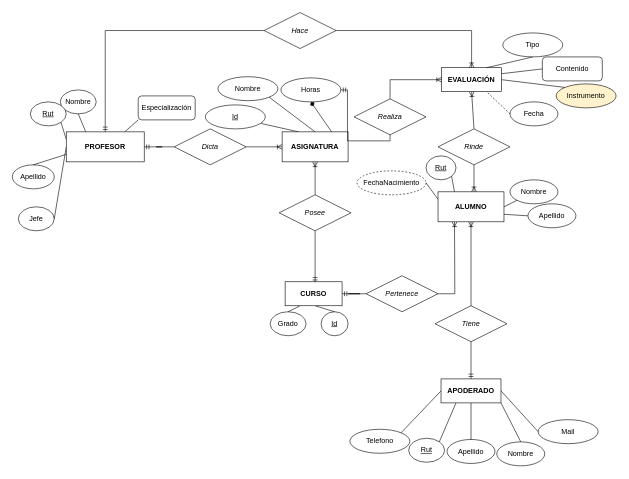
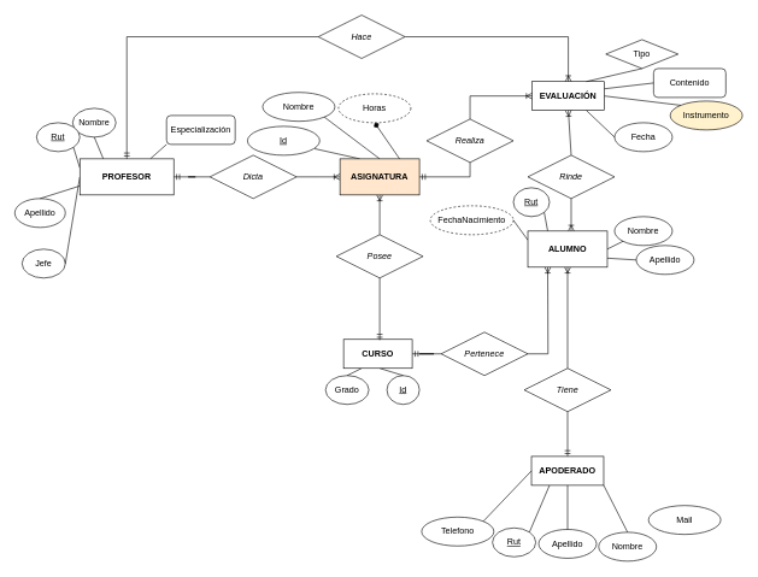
- <mxCell id="62" value="Tipo" style="ellipse;whiteSpace=wrap;html=1;align=center;" parent="1" vertex="1"><mxGeometry x="838" y="54" width="100" height="40" as="geometry" /></mxCell>
+ <mxCell id="62" value="Tipo" style="rhombus;whiteSpace=wrap;html=1;align=center;" parent="1" vertex="1"><mxGeometry x="838" y="54" width="100" height="40" as="geometry" /></mxCell>
- <mxCell id="52" value="Horas" style="ellipse;whiteSpace=wrap;html=1;align=center;" parent="1" vertex="1"><mxGeometry x="468" y="129" width="100" height="40" as="geometry" /></mxCell>
+ <mxCell id="52" value="Horas" style="ellipse;whiteSpace=wrap;html=1;align=center;dashed=1;" parent="1" vertex="1"><mxGeometry x="468" y="129" width="100" height="40" as="geometry" /></mxCell>
- <mxCell id="51" value="" style="endArrow=none;html=1;rounded=0;entryX=0.75;entryY=1;entryDx=0;entryDy=0;exitX=0;exitY=0.5;exitDx=0;exitDy=0;dashed=1;" parent="1" source="50" target="49" edge="1"><mxGeometry relative="1" as="geometry"><mxPoint x="932" y="161" as="sourcePoint" /><mxPoint x="1110" y="639" as="targetPoint" /><Array as="points" /></mxGeometry></mxCell>
+ <mxCell id="51" value="" style="endArrow=none;html=1;rounded=0;entryX=0.75;entryY=1;entryDx=0;entryDy=0;exitX=0;exitY=0.5;exitDx=0;exitDy=0;" parent="1" source="50" target="49" edge="1"><mxGeometry relative="1" as="geometry"><mxPoint x="932" y="161" as="sourcePoint" /><mxPoint x="1110" y="639" as="targetPoint" /><Array as="points" /></mxGeometry></mxCell>
- <mxCell id="70" value="" style="edgeStyle=orthogonalEdgeStyle;fontSize=12;html=1;endArrow=ERmandOne;rounded=0;exitX=0.5;exitY=1;exitDx=0;exitDy=0;" edge="1" parent="1" source="67" target="52"><mxGeometry width="100" height="100" relative="1" as="geometry"><mxPoint x="440" y="397" as="sourcePoint" /><mxPoint x="540" y="297" as="targetPoint" /></mxGeometry></mxCell>
+ <mxCell id="70" value="" style="edgeStyle=orthogonalEdgeStyle;fontSize=12;html=1;endArrow=ERmandOne;rounded=0;exitX=0.5;exitY=1;exitDx=0;exitDy=0;entryX=1;entryY=0.5;entryDx=0;entryDy=0;" edge="1" parent="1" source="67" target="46"><mxGeometry width="100" height="100" relative="1" as="geometry"><mxPoint x="440" y="397" as="sourcePoint" /><mxPoint x="540" y="297" as="targetPoint" /></mxGeometry></mxCell>
- <mxCell id="46" value="&lt;b&gt;ASIGNATURA&lt;/b&gt;" style="whiteSpace=wrap;html=1;align=center;" parent="1" vertex="1"><mxGeometry x="470" y="219" width="110" height="50" as="geometry" /></mxCell>
+ <mxCell id="46" value="&lt;b&gt;ASIGNATURA&lt;/b&gt;" style="whiteSpace=wrap;html=1;align=center;fillColor=#ffe6cc;" parent="1" vertex="1"><mxGeometry x="470" y="219" width="110" height="50" as="geometry" /></mxCell>
- <mxCell id="57" value="" style="endArrow=none;html=1;rounded=0;entryX=0;entryY=0.5;entryDx=0;entryDy=0;exitX=1;exitY=0.5;exitDx=0;exitDy=0;" parent="1" source="54" target="55" edge="1"><mxGeometry relative="1" as="geometry"><mxPoint x="655" y="409" as="sourcePoint" /><mxPoint x="815" y="409" as="targetPoint" /></mxGeometry></mxCell>
